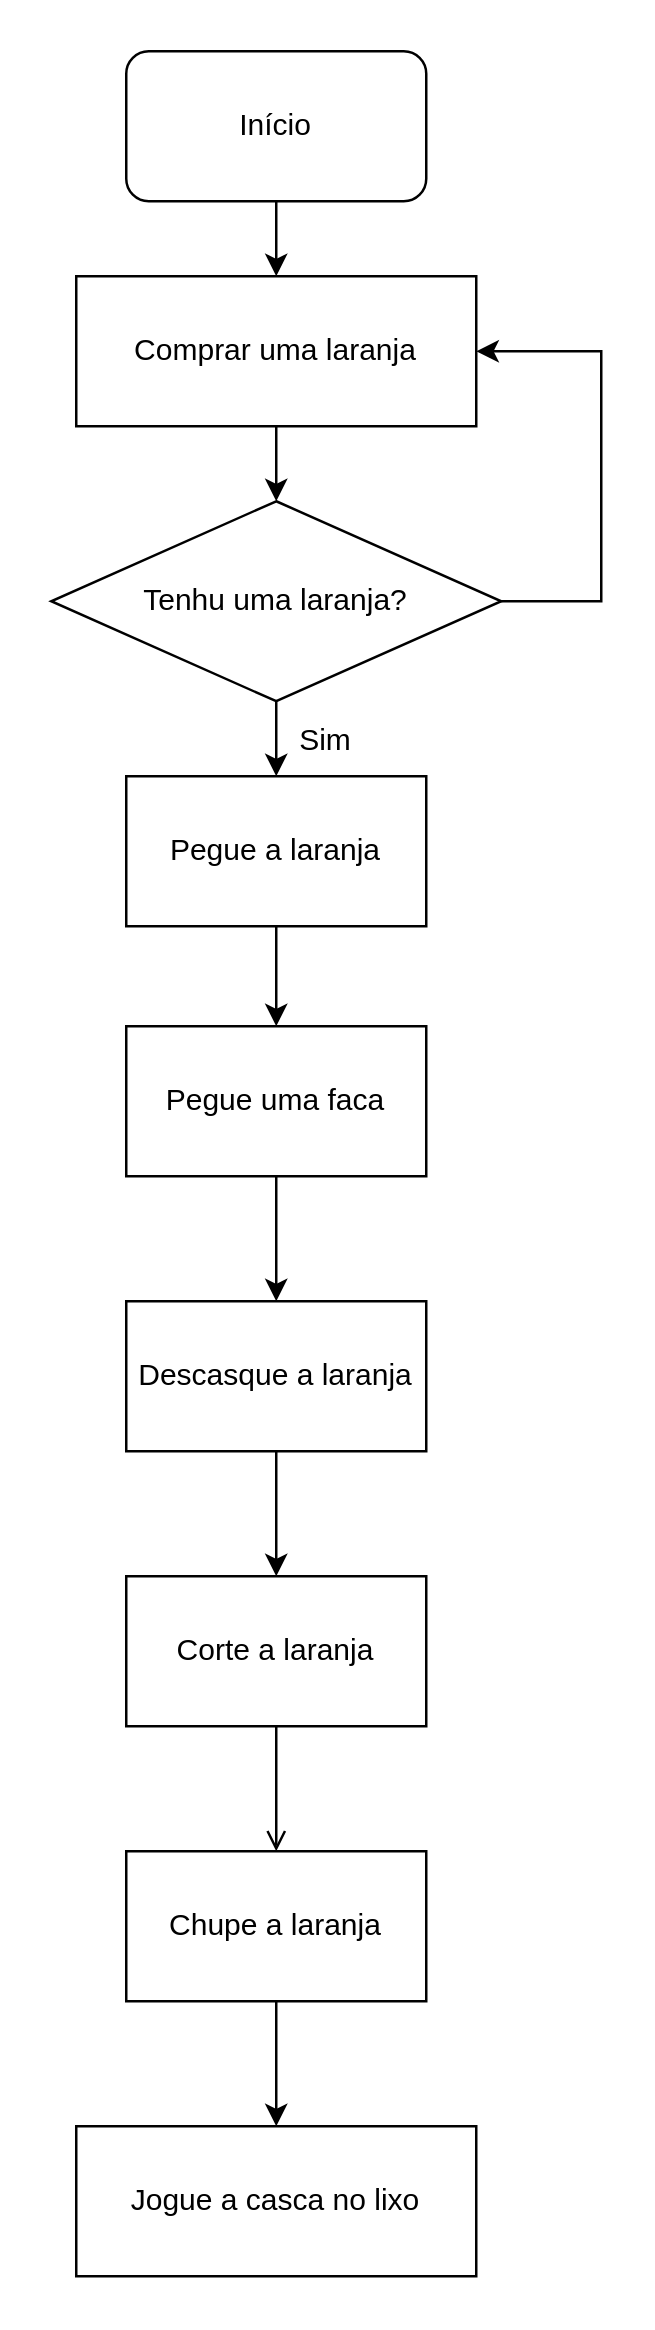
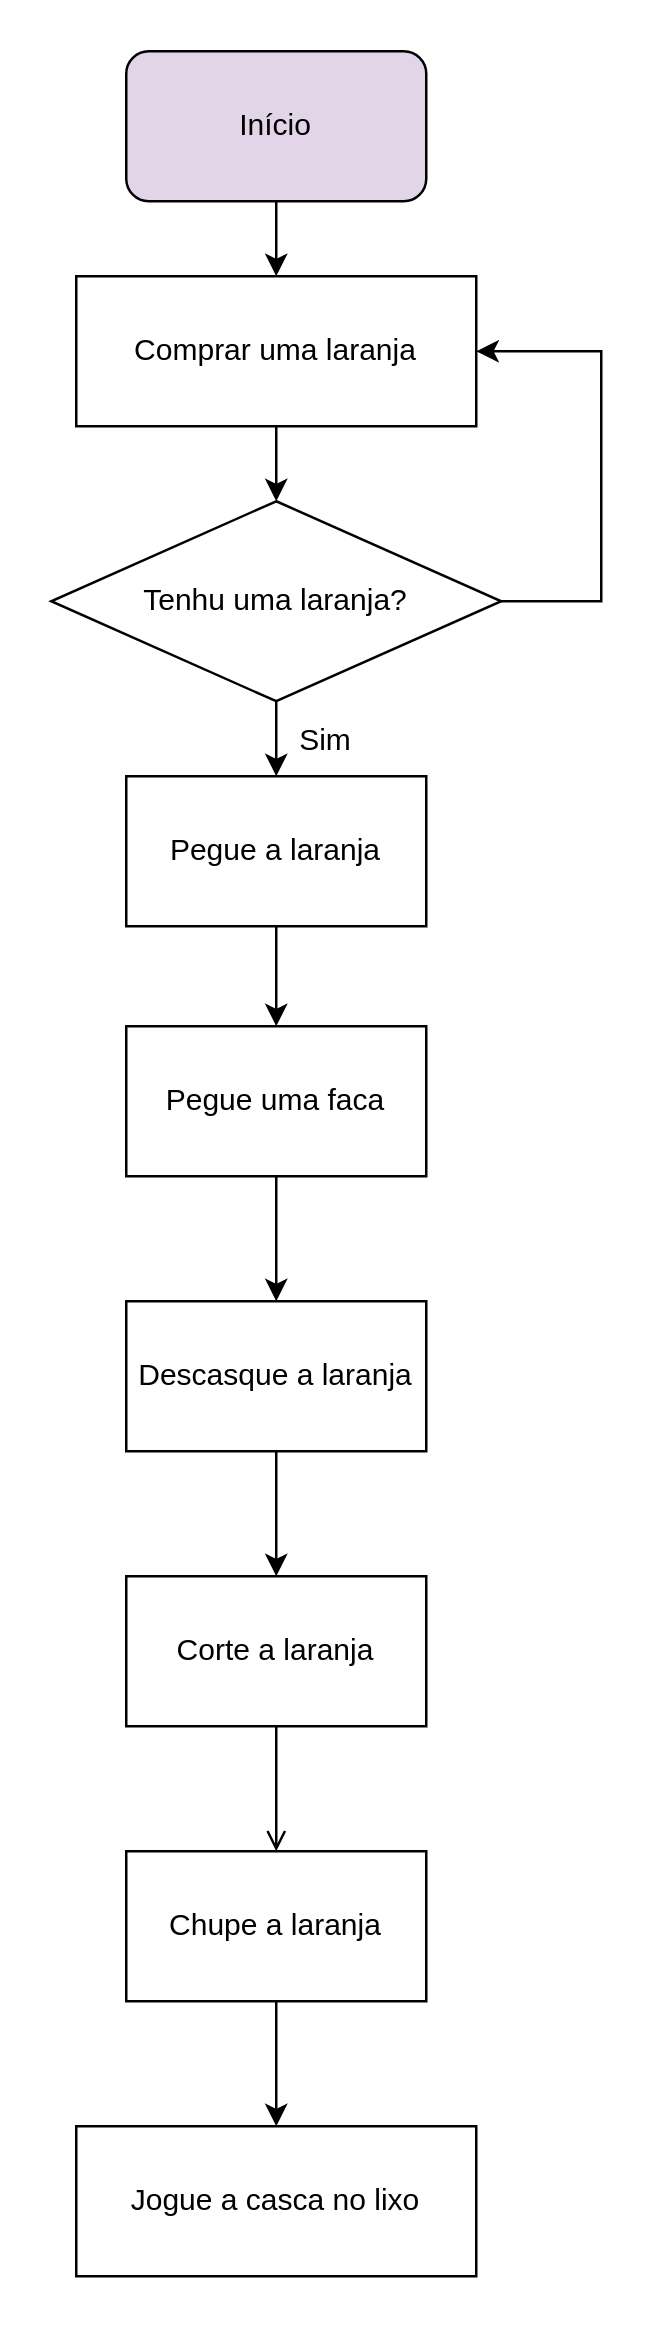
- <mxCell id="2" value="Início" style="rounded=1;whiteSpace=wrap;html=1;" vertex="1" parent="1"><mxGeometry x="50" y="20" width="120" height="60" as="geometry" /></mxCell>
+ <mxCell id="2" value="Início" style="rounded=1;whiteSpace=wrap;html=1;fillColor=#e1d5e7;" vertex="1" parent="1"><mxGeometry x="50" y="20" width="120" height="60" as="geometry" /></mxCell>
